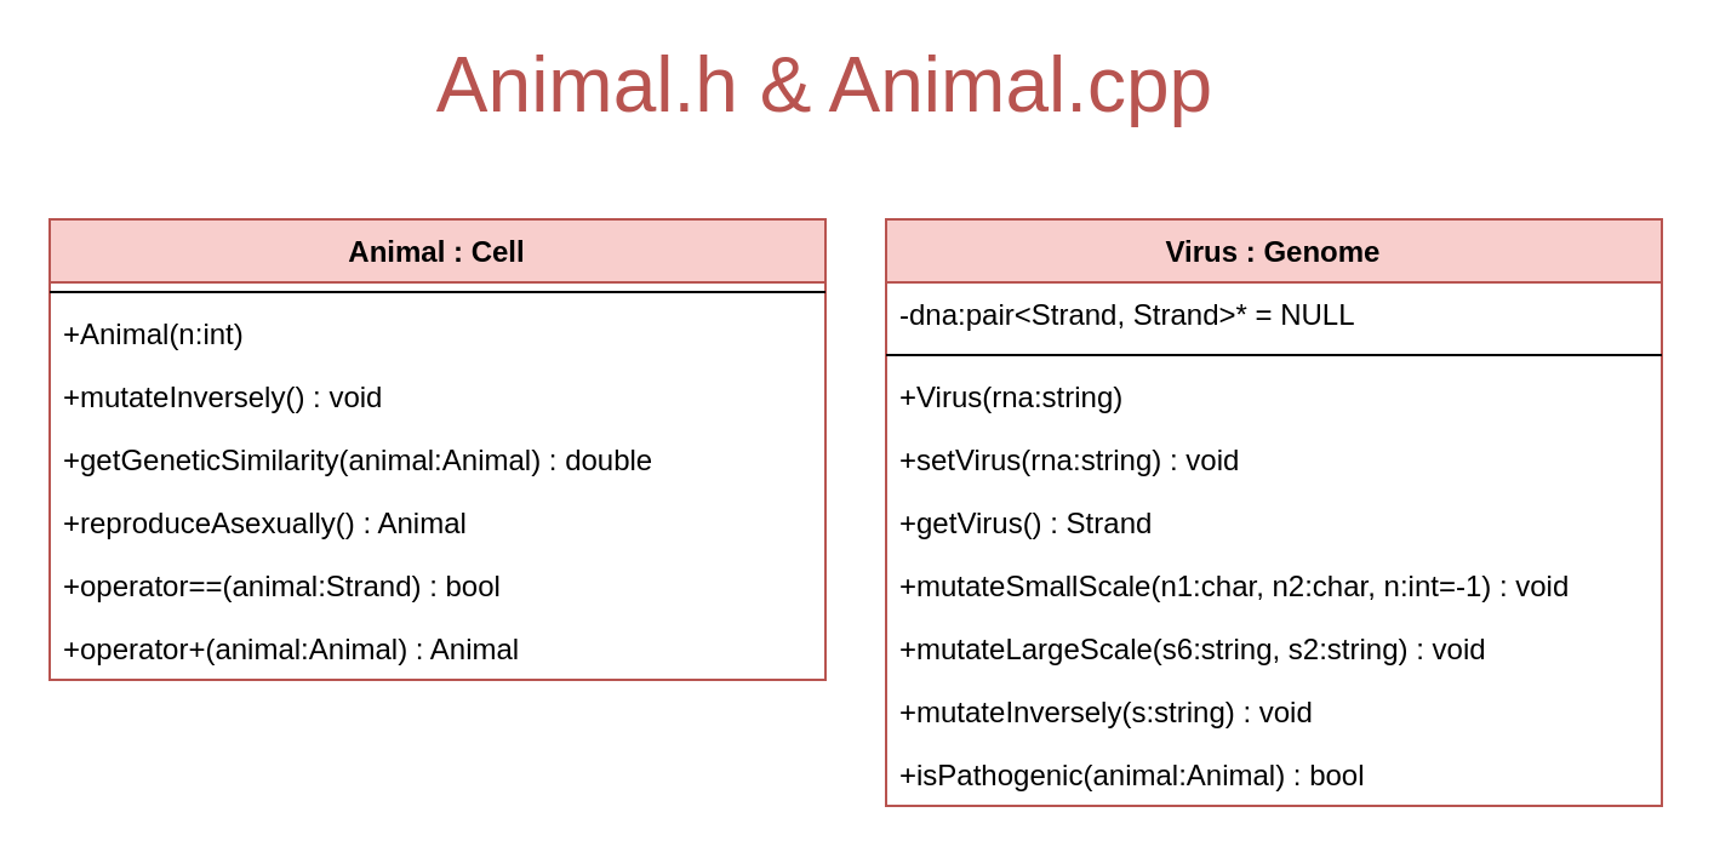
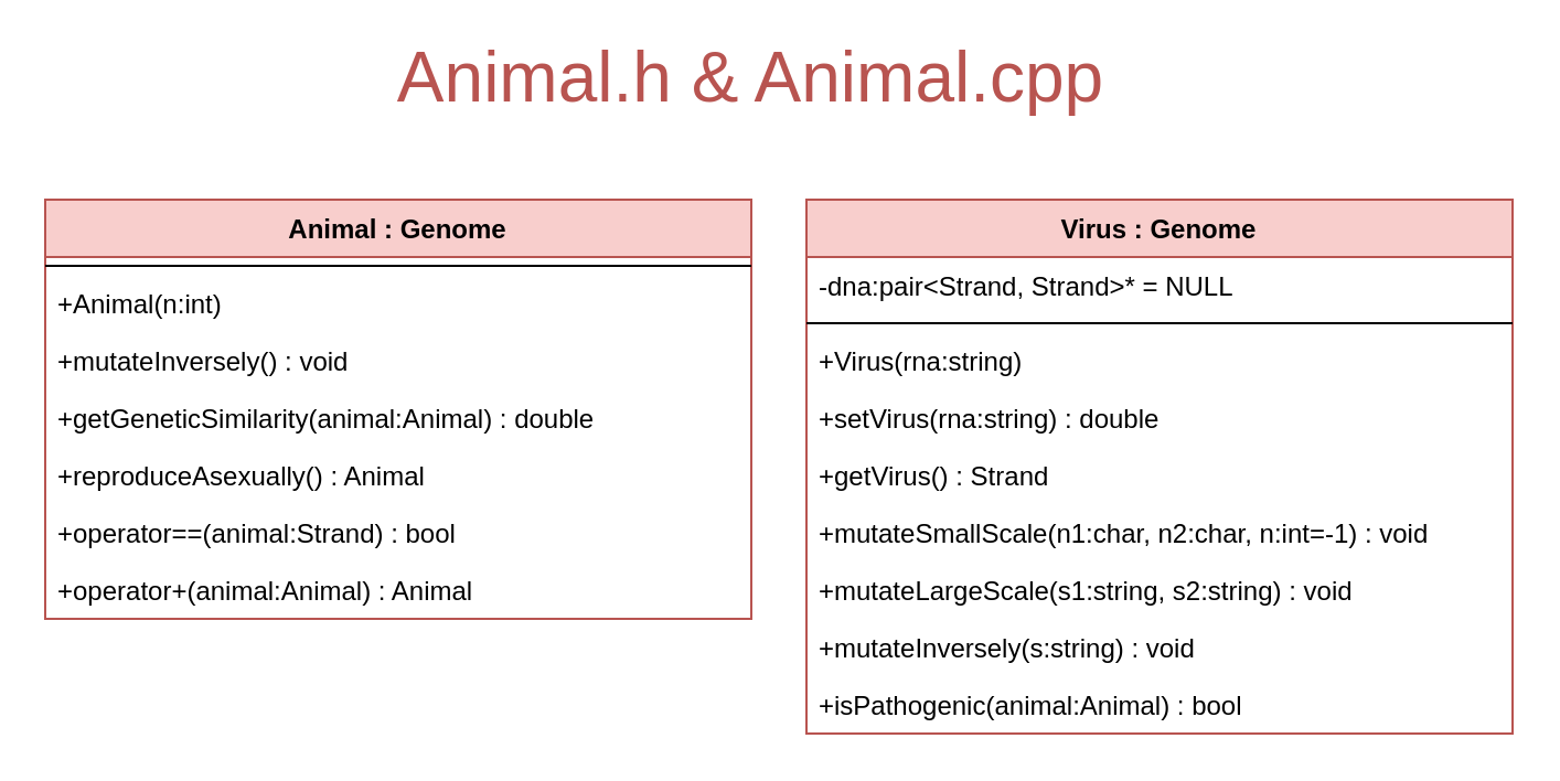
- <mxCell id="12" value="Animal : Cell" style="swimlane;fontStyle=1;align=center;verticalAlign=top;childLayout=stackLayout;horizontal=1;startSize=26;horizontalStack=0;resizeParent=1;resizeLast=0;collapsible=1;marginBottom=0;rounded=0;shadow=0;strokeWidth=1;fillColor=#f8cecc;strokeColor=#B85450;swimlaneFillColor=default;" parent="1" vertex="1"><mxGeometry x="20" y="90" width="320" height="190" as="geometry"><mxRectangle x="130" y="380" width="160" height="26" as="alternateBounds" /></mxGeometry></mxCell>
+ <mxCell id="12" value="Animal : Genome" style="swimlane;fontStyle=1;align=center;verticalAlign=top;childLayout=stackLayout;horizontal=1;startSize=26;horizontalStack=0;resizeParent=1;resizeLast=0;collapsible=1;marginBottom=0;rounded=0;shadow=0;strokeWidth=1;fillColor=#f8cecc;strokeColor=#B85450;swimlaneFillColor=default;" parent="1" vertex="1"><mxGeometry x="20" y="90" width="320" height="190" as="geometry"><mxRectangle x="130" y="380" width="160" height="26" as="alternateBounds" /></mxGeometry></mxCell>
- <mxCell id="6" value="+setVirus(rna:string) : void" style="text;align=left;verticalAlign=top;spacingLeft=4;spacingRight=4;overflow=hidden;rotatable=0;points=[[0,0.5],[1,0.5]];portConstraint=eastwest;" parent="2" vertex="1"><mxGeometry y="86" width="320" height="26" as="geometry" /></mxCell>
+ <mxCell id="6" value="+setVirus(rna:string) : double" style="text;align=left;verticalAlign=top;spacingLeft=4;spacingRight=4;overflow=hidden;rotatable=0;points=[[0,0.5],[1,0.5]];portConstraint=eastwest;" parent="2" vertex="1"><mxGeometry y="86" width="320" height="26" as="geometry" /></mxCell>
- <mxCell id="9" value="+mutateLargeScale(s6:string, s2:string) : void" style="text;align=left;verticalAlign=top;spacingLeft=4;spacingRight=4;overflow=hidden;rotatable=0;points=[[0,0.5],[1,0.5]];portConstraint=eastwest;" parent="2" vertex="1"><mxGeometry y="164" width="320" height="26" as="geometry" /></mxCell>
+ <mxCell id="9" value="+mutateLargeScale(s1:string, s2:string) : void" style="text;align=left;verticalAlign=top;spacingLeft=4;spacingRight=4;overflow=hidden;rotatable=0;points=[[0,0.5],[1,0.5]];portConstraint=eastwest;" parent="2" vertex="1"><mxGeometry y="164" width="320" height="26" as="geometry" /></mxCell>
